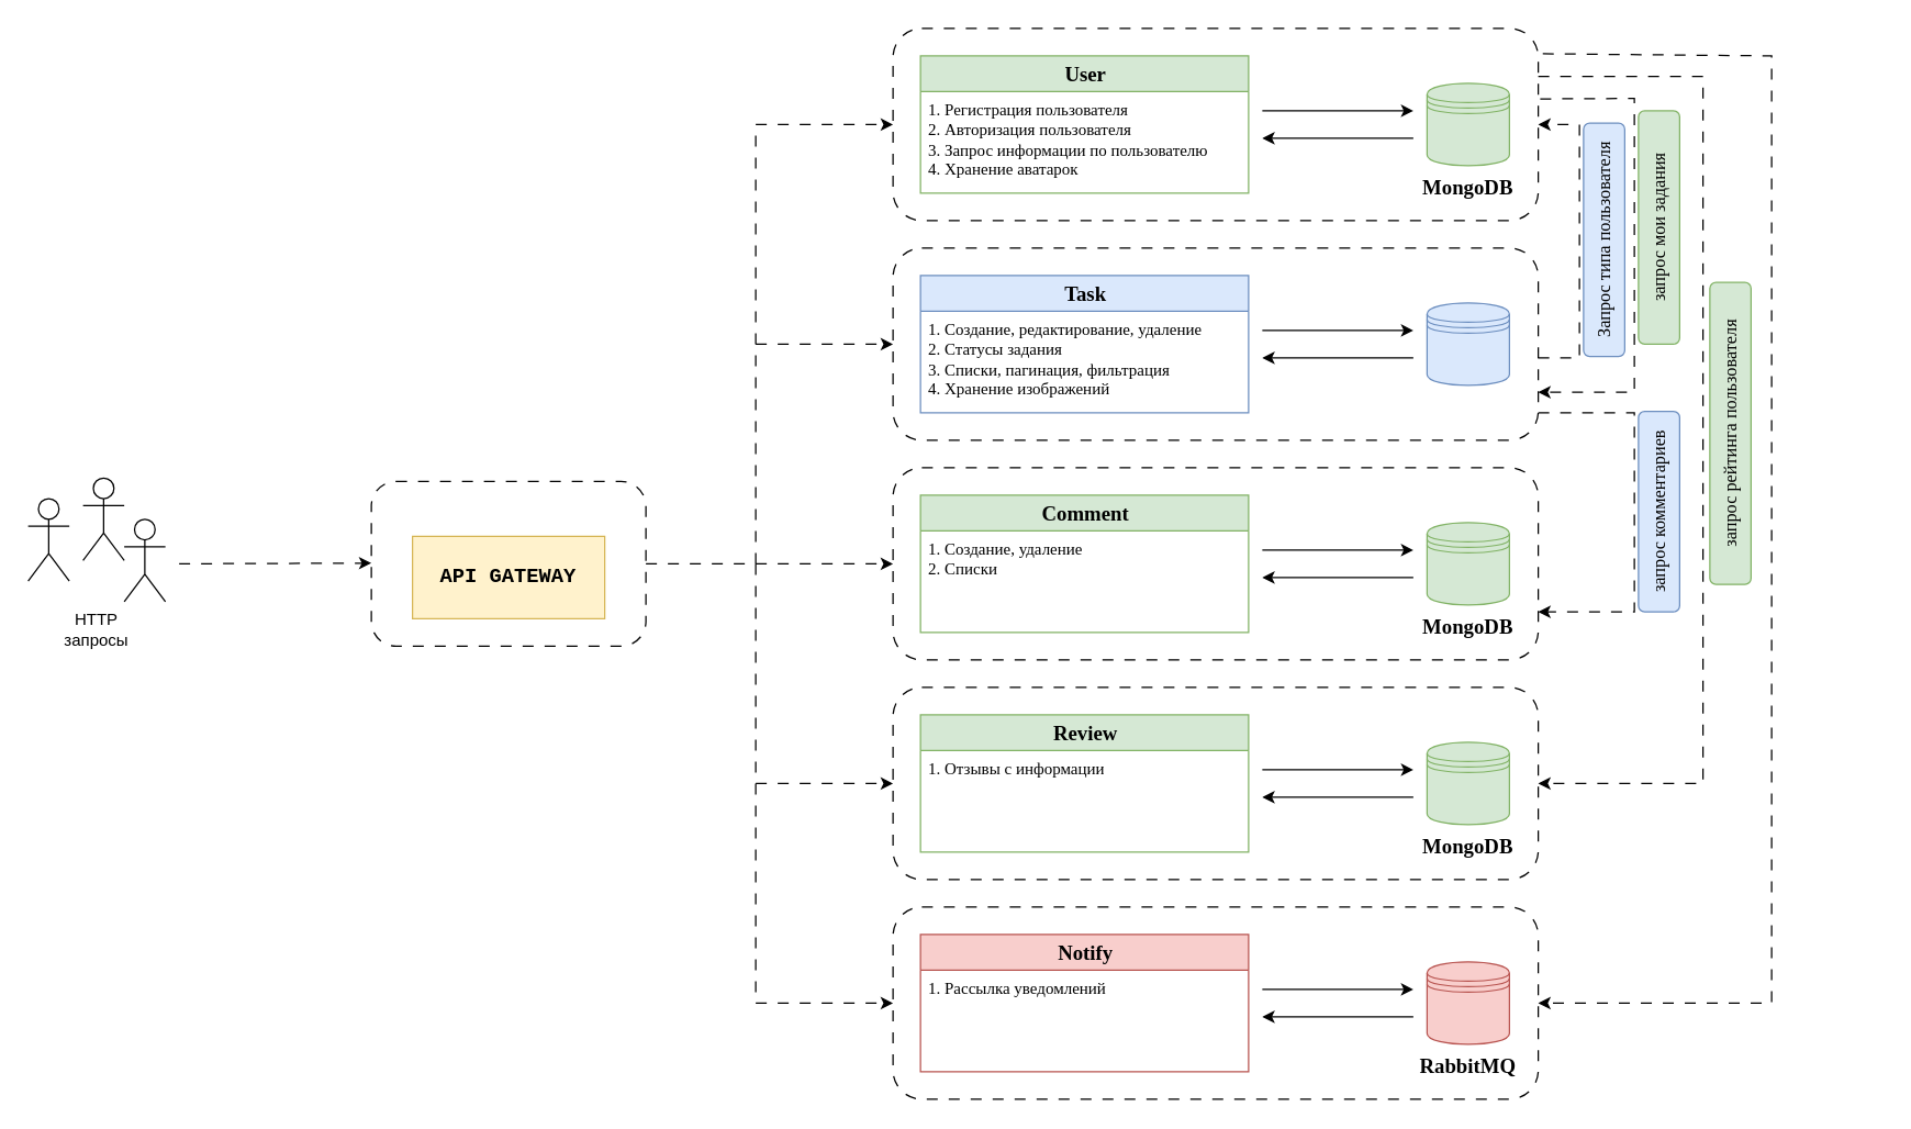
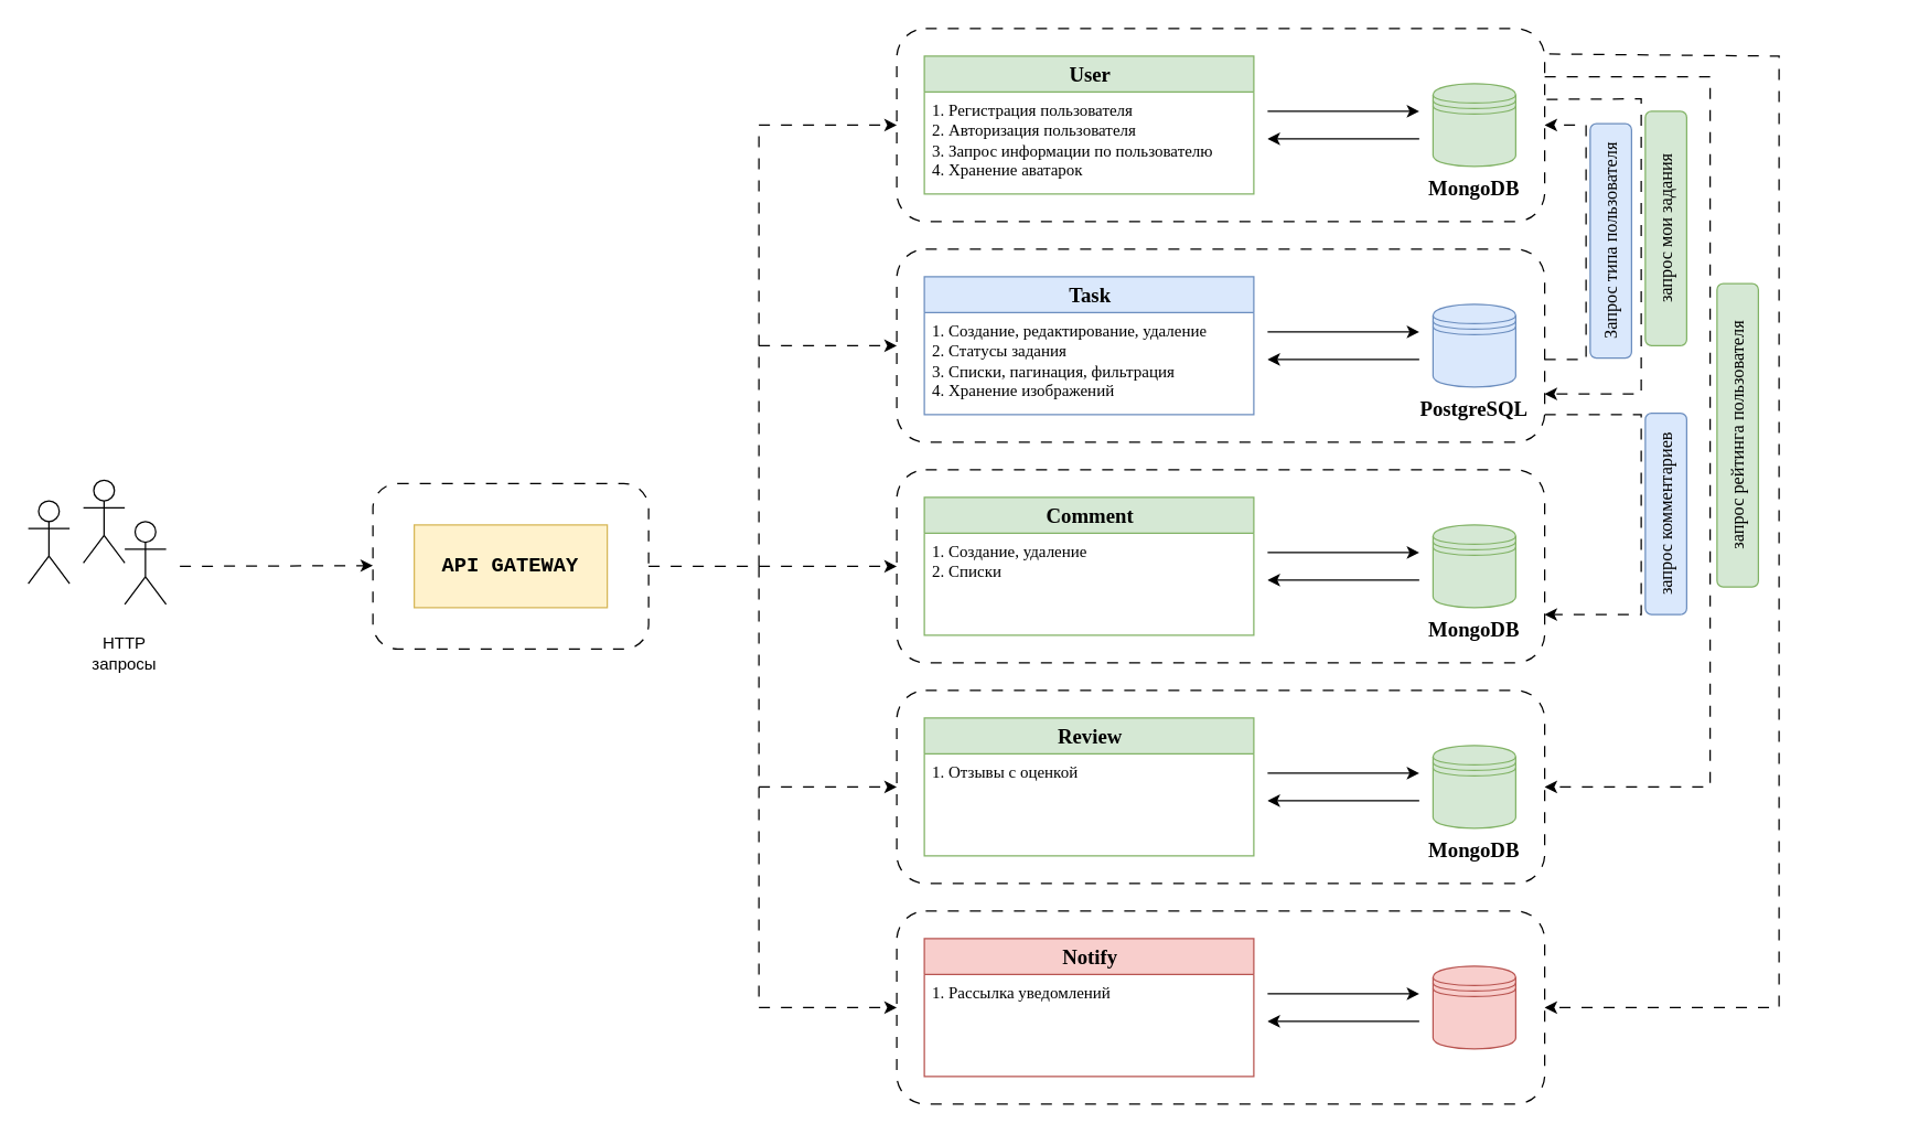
+ <mxCell id="16" value="PostgreSQL" style="text;html=1;strokeColor=none;fillColor=none;align=center;verticalAlign=middle;whiteSpace=wrap;rounded=0;fontFamily=Tahoma;fontSize=15;fontStyle=1" parent="1" vertex="1"><mxGeometry x="1039" y="280" width="60" height="30" as="geometry" /></mxCell>
- <mxCell id="6" value="API GATEWAY" style="rounded=0;whiteSpace=wrap;html=1;fontFamily=Courier New;fontSize=15;verticalAlign=middle;fontStyle=1;fillColor=#fff2cc;strokeColor=#d6b656;" parent="1" vertex="1"><mxGeometry x="300" y="390" width="140" height="60" as="geometry" /></mxCell>
+ <mxCell id="6" value="API GATEWAY" style="rounded=0;whiteSpace=wrap;html=1;fontFamily=Courier New;fontSize=15;verticalAlign=middle;fontStyle=1;fillColor=#fff2cc;strokeColor=#d6b656;" parent="1" vertex="1"><mxGeometry x="300" y="380" width="140" height="60" as="geometry" /></mxCell>
- <mxCell id="56" value="HTTP запросы" style="text;html=1;strokeColor=none;fillColor=none;align=center;verticalAlign=middle;whiteSpace=wrap;rounded=0;" parent="1" vertex="1"><mxGeometry x="40" y="442.5" width="60" height="30" as="geometry" /></mxCell>
+ <mxCell id="56" value="HTTP запросы" style="text;html=1;strokeColor=none;fillColor=none;align=center;verticalAlign=middle;whiteSpace=wrap;rounded=0;" parent="1" vertex="1"><mxGeometry x="60" y="457.5" width="60" height="30" as="geometry" /></mxCell>
- <mxCell id="31" value="1. Отзывы с информации" style="text;strokeColor=none;fillColor=none;align=left;verticalAlign=top;spacingLeft=4;spacingRight=4;overflow=hidden;rotatable=0;points=[[0,0.5],[1,0.5]];portConstraint=eastwest;whiteSpace=wrap;html=1;fontFamily=Tahoma;" parent="30" vertex="1"><mxGeometry y="26" width="239" height="74" as="geometry" /></mxCell>
+ <mxCell id="31" value="1. Отзывы с оценкой" style="text;strokeColor=none;fillColor=none;align=left;verticalAlign=top;spacingLeft=4;spacingRight=4;overflow=hidden;rotatable=0;points=[[0,0.5],[1,0.5]];portConstraint=eastwest;whiteSpace=wrap;html=1;fontFamily=Tahoma;" parent="30" vertex="1"><mxGeometry y="26" width="239" height="74" as="geometry" /></mxCell>
- <mxCell id="36" value="RabbitMQ" style="text;html=1;strokeColor=none;fillColor=none;align=center;verticalAlign=middle;whiteSpace=wrap;rounded=0;fontFamily=Tahoma;fontSize=15;fontStyle=1" parent="1" vertex="1"><mxGeometry x="1039" y="760" width="60" height="30" as="geometry" /></mxCell>
